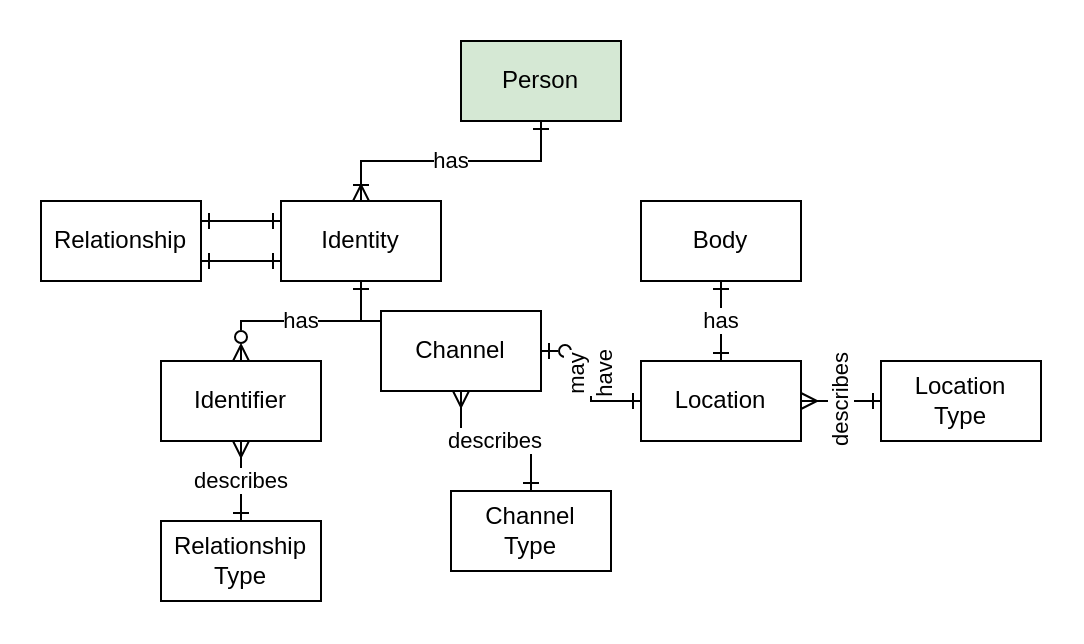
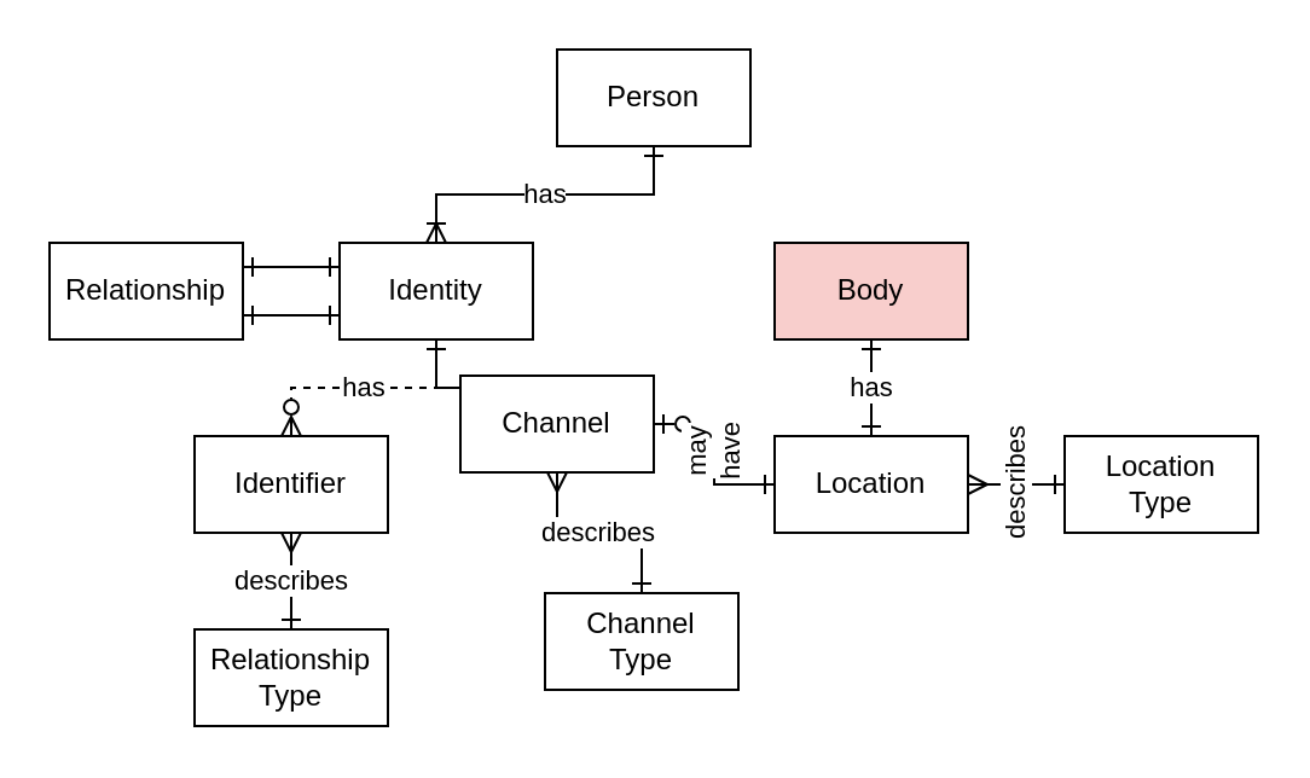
- <mxCell id="3" value="Person" style="rounded=0;whiteSpace=wrap;html=1;fillColor=#d5e8d4;" vertex="1" parent="1"><mxGeometry x="230" y="20" width="80" height="40" as="geometry" /></mxCell>
+ <mxCell id="3" value="Person" style="rounded=0;whiteSpace=wrap;html=1;" vertex="1" parent="1"><mxGeometry x="230" y="20" width="80" height="40" as="geometry" /></mxCell>
- <mxCell id="9" value="Body" style="rounded=0;whiteSpace=wrap;html=1;" vertex="1" parent="1"><mxGeometry x="320" y="100" width="80" height="40" as="geometry" /></mxCell>
+ <mxCell id="9" value="Body" style="rounded=0;whiteSpace=wrap;html=1;fillColor=#f8cecc;" vertex="1" parent="1"><mxGeometry x="320" y="100" width="80" height="40" as="geometry" /></mxCell>
- <mxCell id="4" value="has" style="edgeStyle=orthogonalEdgeStyle;rounded=0;orthogonalLoop=1;jettySize=auto;html=1;exitX=0.5;exitY=1;exitDx=0;exitDy=0;endArrow=ERzeroToMany;endFill=0;startArrow=ERone;startFill=0;" edge="1" parent="1" source="7" target="10"><mxGeometry relative="1" as="geometry" /></mxCell>
+ <mxCell id="4" value="has" style="edgeStyle=orthogonalEdgeStyle;rounded=0;orthogonalLoop=1;jettySize=auto;html=1;exitX=0.5;exitY=1;exitDx=0;exitDy=0;endArrow=ERzeroToMany;endFill=0;startArrow=ERone;startFill=0;dashed=1;" edge="1" parent="1" source="7" target="10"><mxGeometry relative="1" as="geometry" /></mxCell>
